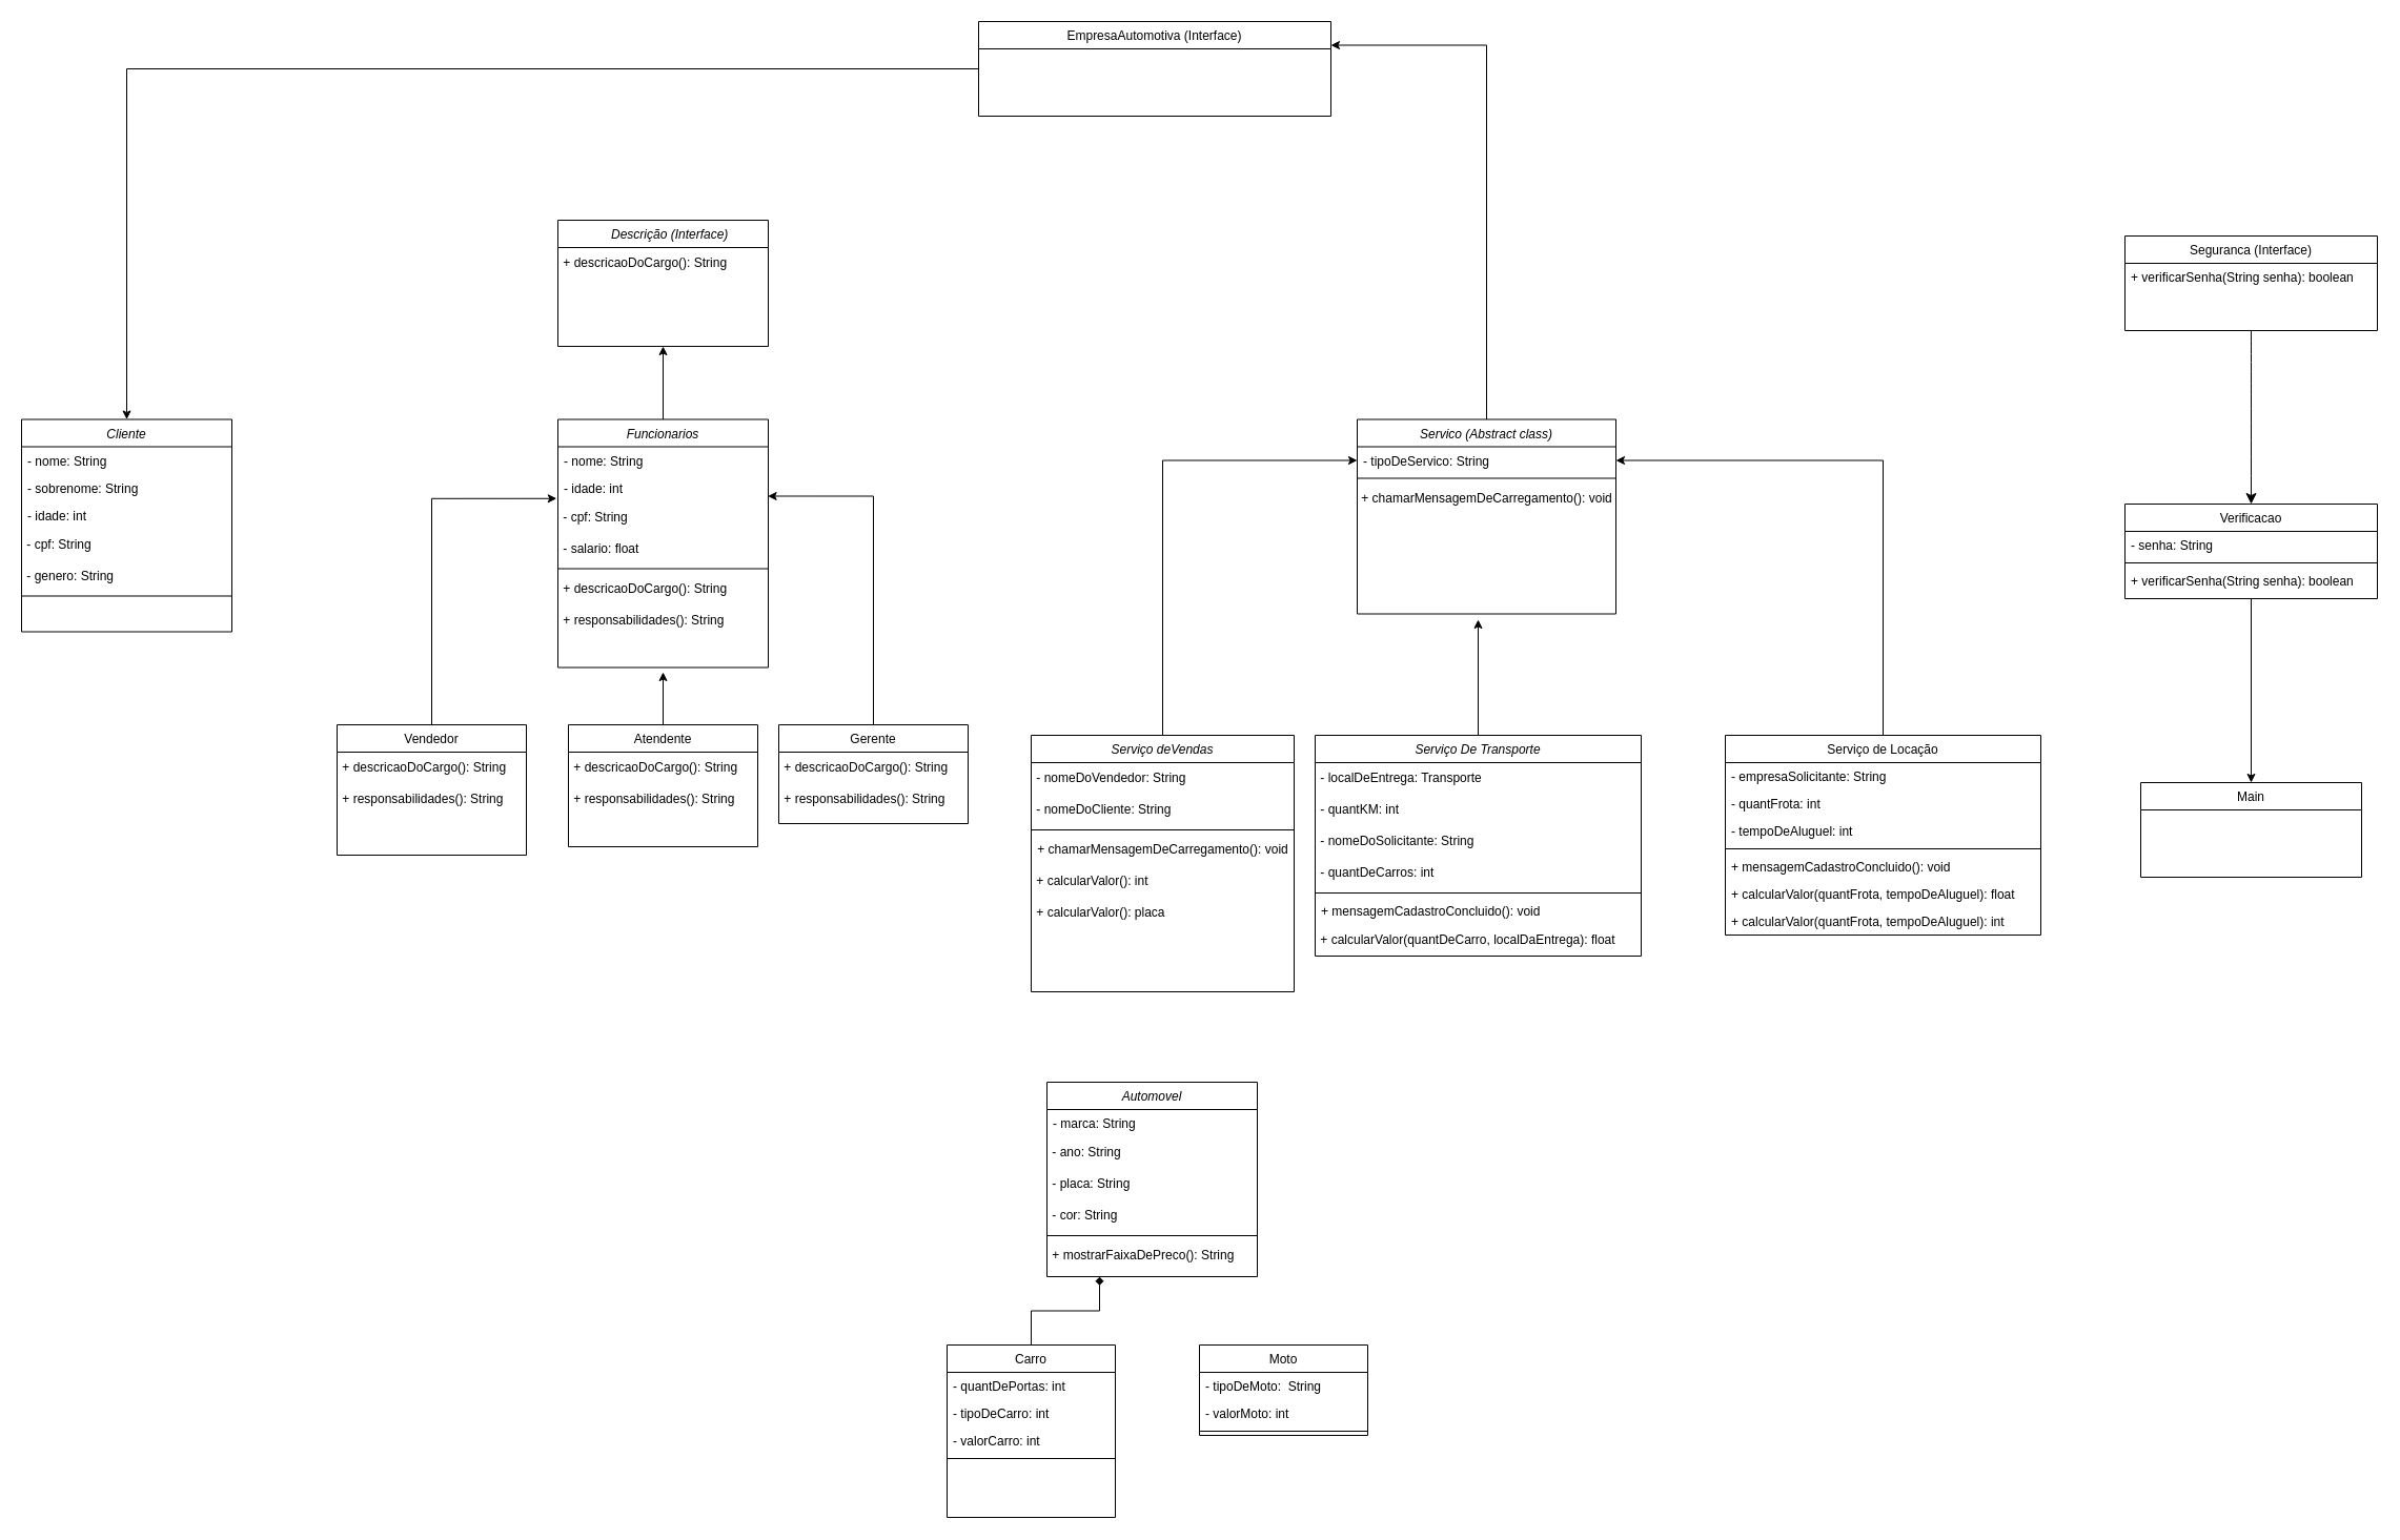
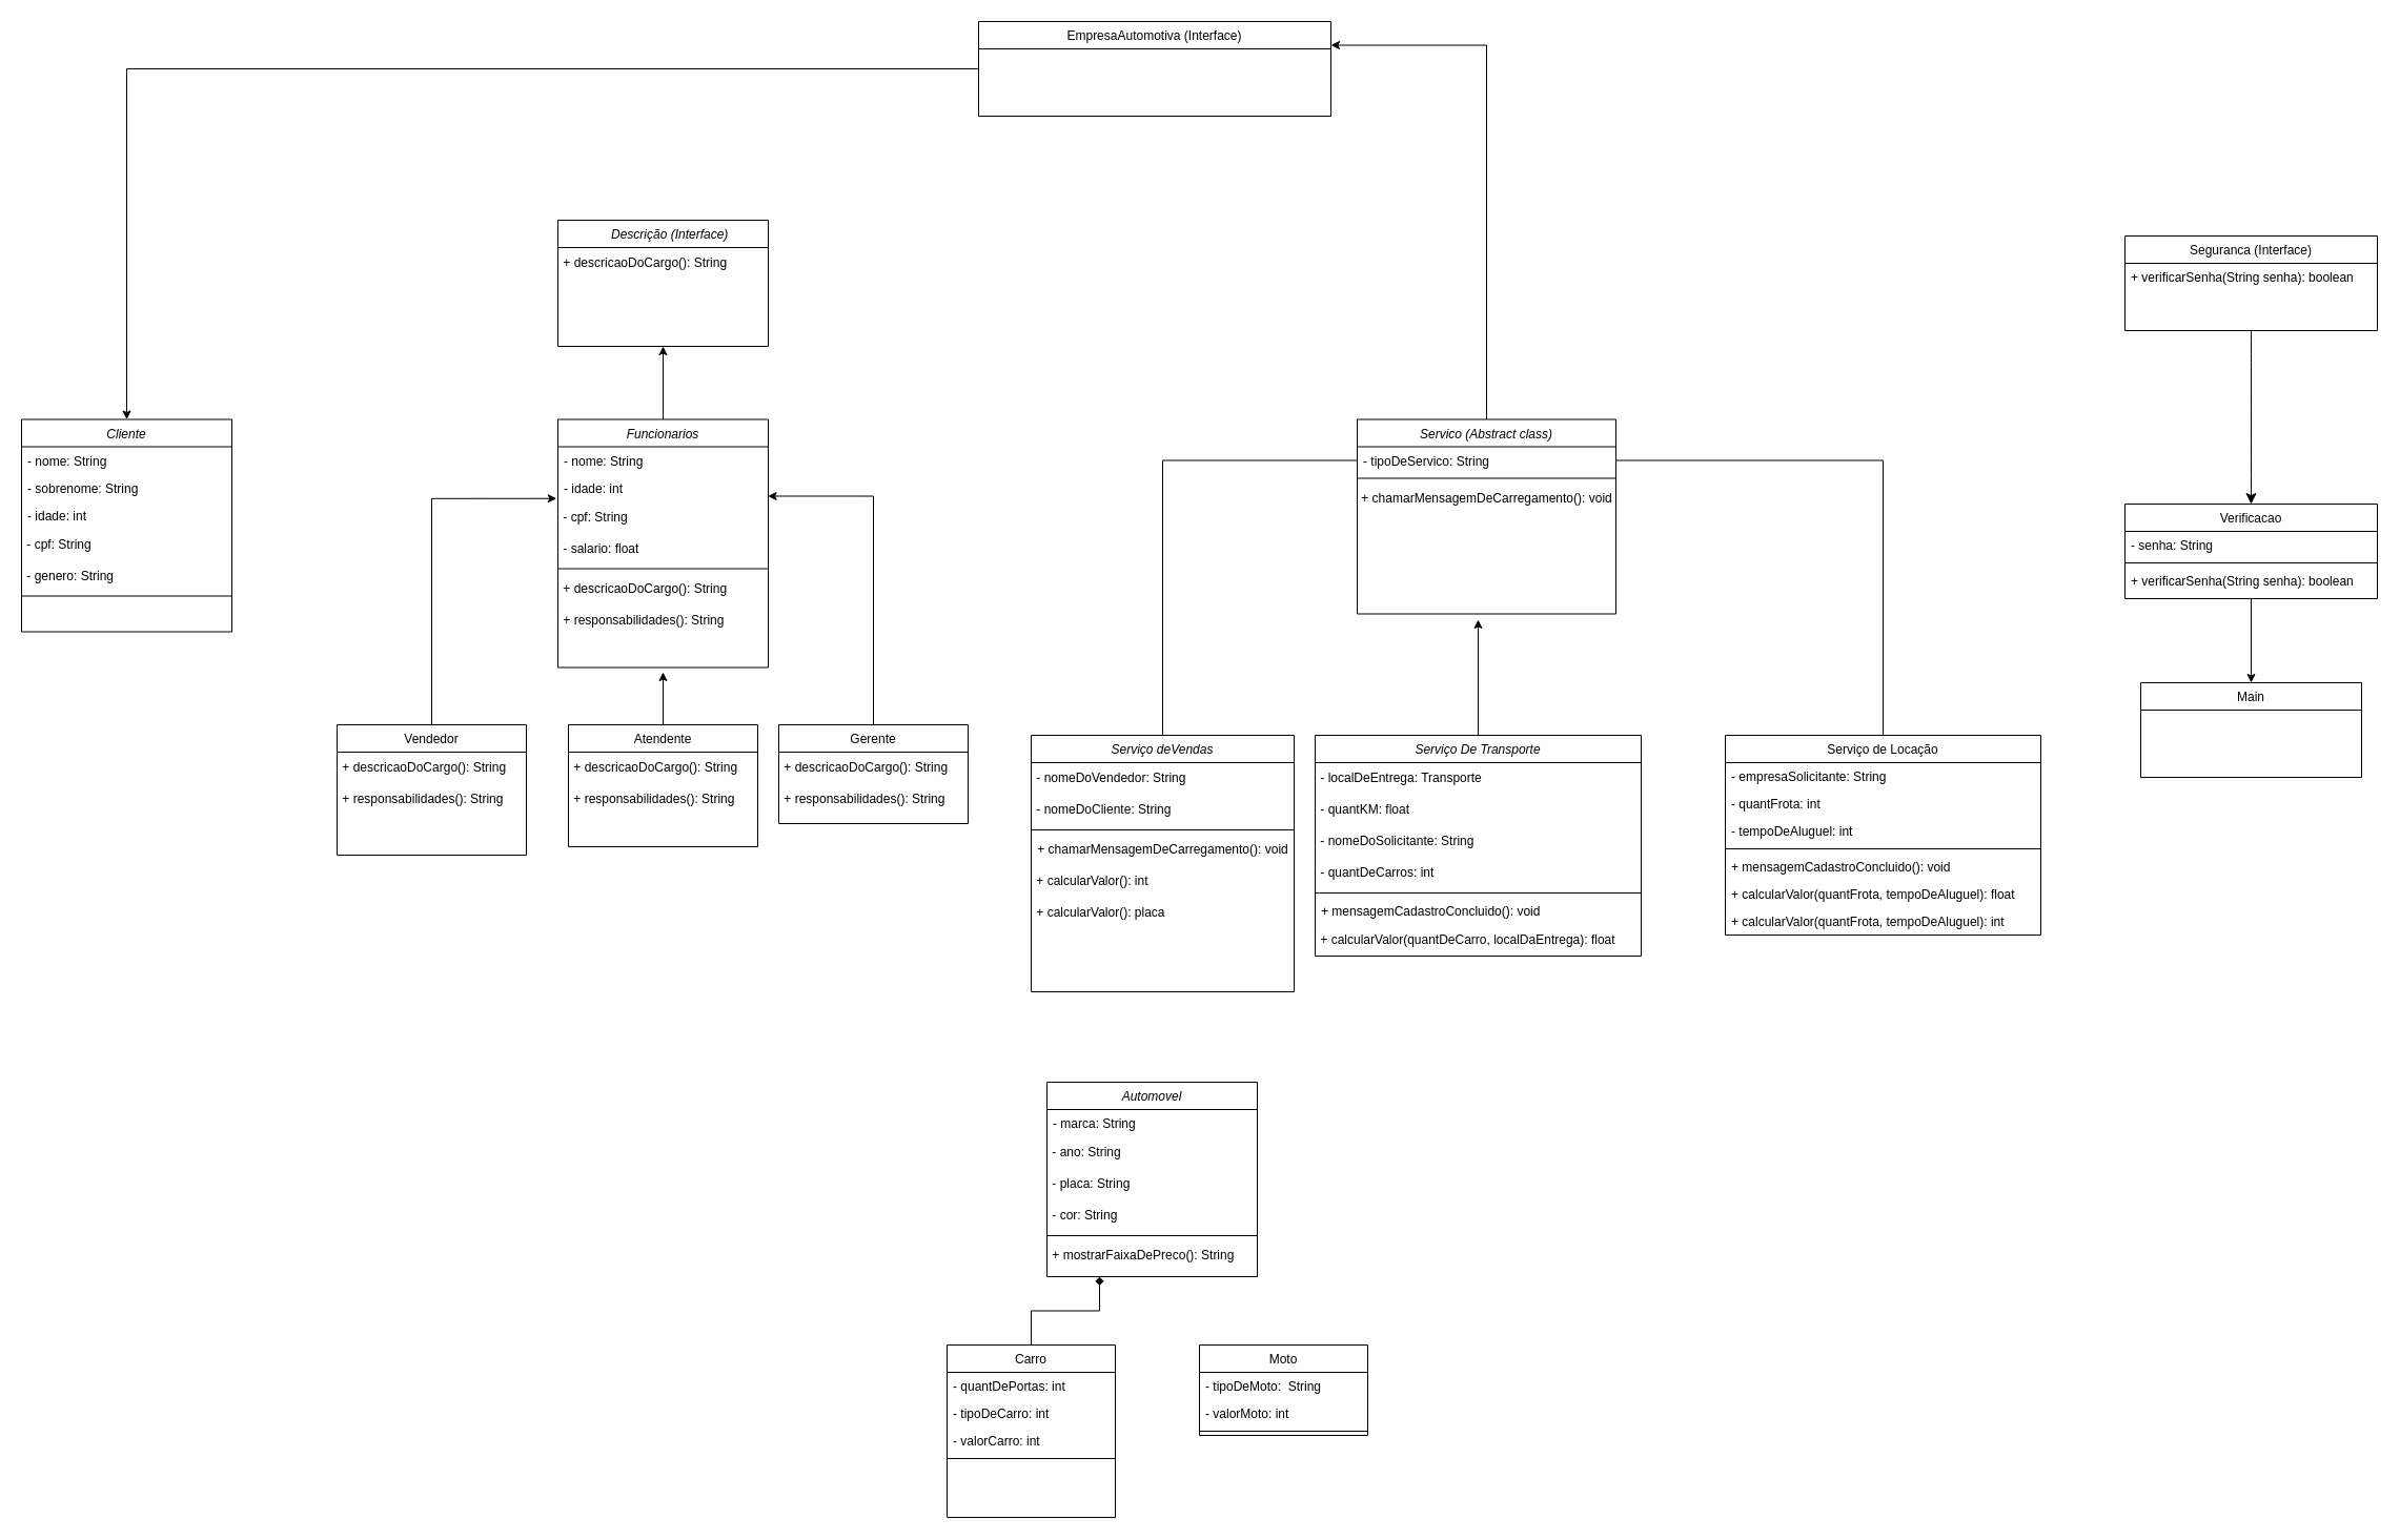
- <mxCell id="53" style="edgeStyle=orthogonalEdgeStyle;rounded=0;orthogonalLoop=1;jettySize=auto;html=1;entryX=0;entryY=0.5;entryDx=0;entryDy=0;" parent="1" source="54" target="32" edge="1"><mxGeometry relative="1" as="geometry"><mxPoint x="1080" y="519" as="targetPoint" /></mxGeometry></mxCell>
+ <mxCell id="53" style="edgeStyle=orthogonalEdgeStyle;rounded=0;orthogonalLoop=1;jettySize=auto;html=1;entryX=0;entryY=0.5;entryDx=0;entryDy=0;endArrow=none;" parent="1" source="54" target="32" edge="1"><mxGeometry relative="1" as="geometry"><mxPoint x="1080" y="519" as="targetPoint" /></mxGeometry></mxCell>
- <mxCell id="35" style="edgeStyle=orthogonalEdgeStyle;rounded=0;orthogonalLoop=1;jettySize=auto;html=1;exitX=0.5;exitY=0;exitDx=0;exitDy=0;entryX=1;entryY=0.5;entryDx=0;entryDy=0;" parent="1" source="36" target="32" edge="1"><mxGeometry relative="1" as="geometry" /></mxCell>
+ <mxCell id="35" style="edgeStyle=orthogonalEdgeStyle;rounded=0;orthogonalLoop=1;jettySize=auto;html=1;exitX=0.5;exitY=0;exitDx=0;exitDy=0;entryX=1;entryY=0.5;entryDx=0;entryDy=0;endArrow=none;" parent="1" source="36" target="32" edge="1"><mxGeometry relative="1" as="geometry" /></mxCell>
- <mxCell id="24" value="&amp;nbsp;- quantKM: int" style="text;html=1;align=left;verticalAlign=middle;resizable=0;points=[];autosize=1;strokeColor=none;fillColor=none;" parent="22" vertex="1"><mxGeometry y="56" width="310" height="30" as="geometry" /></mxCell>
+ <mxCell id="24" value="&amp;nbsp;- quantKM: float" style="text;html=1;align=left;verticalAlign=middle;resizable=0;points=[];autosize=1;strokeColor=none;fillColor=none;" parent="22" vertex="1"><mxGeometry y="56" width="310" height="30" as="geometry" /></mxCell>
- <mxCell id="90" value="Main" style="swimlane;fontStyle=0;align=center;verticalAlign=top;childLayout=stackLayout;horizontal=1;startSize=26;horizontalStack=0;resizeParent=1;resizeLast=0;collapsible=1;marginBottom=0;rounded=0;shadow=0;strokeWidth=1;" parent="1" vertex="1"><mxGeometry x="2035" y="744" width="210" height="90" as="geometry"><mxRectangle x="550" y="140" width="160" height="26" as="alternateBounds" /></mxGeometry></mxCell>
+ <mxCell id="90" value="Main" style="swimlane;fontStyle=0;align=center;verticalAlign=top;childLayout=stackLayout;horizontal=1;startSize=26;horizontalStack=0;resizeParent=1;resizeLast=0;collapsible=1;marginBottom=0;rounded=0;shadow=0;strokeWidth=1;" parent="1" vertex="1"><mxGeometry x="2035" width="210" height="90" as="geometry" y="649"><mxRectangle x="550" y="140" width="160" height="26" as="alternateBounds" /></mxGeometry></mxCell>
